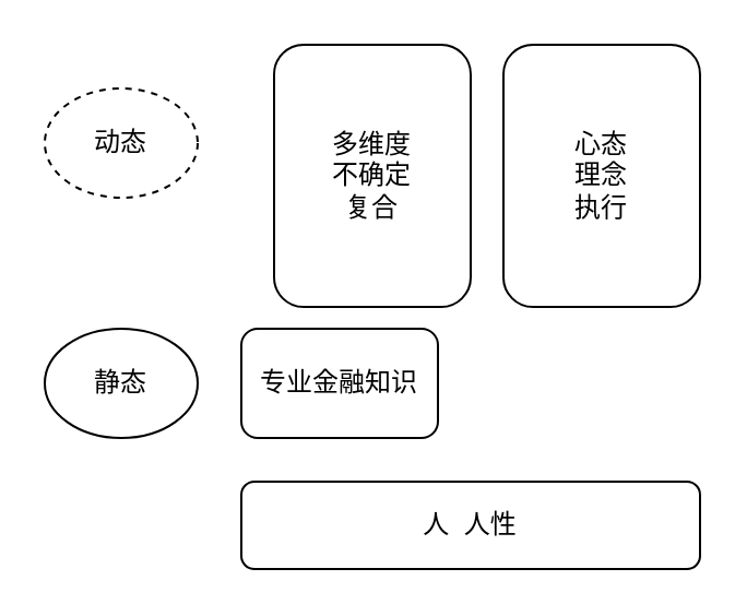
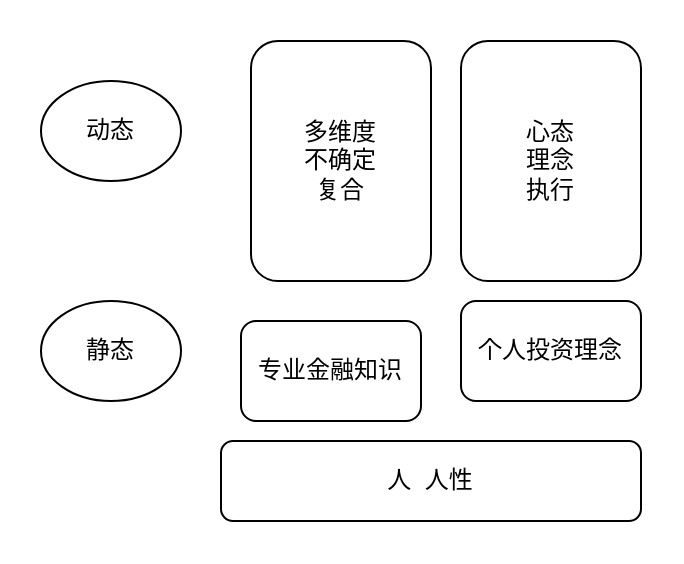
- <mxCell id="5" value="动态" style="ellipse;whiteSpace=wrap;html=1;dashed=1;" vertex="1" parent="1"><mxGeometry x="20" y="40" width="70" height="50" as="geometry" /></mxCell>
+ <mxCell id="5" value="动态" style="ellipse;whiteSpace=wrap;html=1;" vertex="1" parent="1"><mxGeometry x="20" y="40" width="70" height="50" as="geometry" /></mxCell>
- <mxCell id="2" value="专业金融知识" style="rounded=1;whiteSpace=wrap;html=1;" vertex="1" parent="1"><mxGeometry x="110" y="150" width="90" height="50" as="geometry" /></mxCell>
+ <mxCell id="2" value="专业金融知识" style="rounded=1;whiteSpace=wrap;html=1;" vertex="1" parent="1"><mxGeometry x="120" y="160" width="90" height="50" as="geometry" /></mxCell>
+ <mxCell id="4" value="个人投资理念" style="rounded=1;whiteSpace=wrap;html=1;" vertex="1" parent="1"><mxGeometry x="230" y="150" width="90" height="50" as="geometry" /></mxCell>
